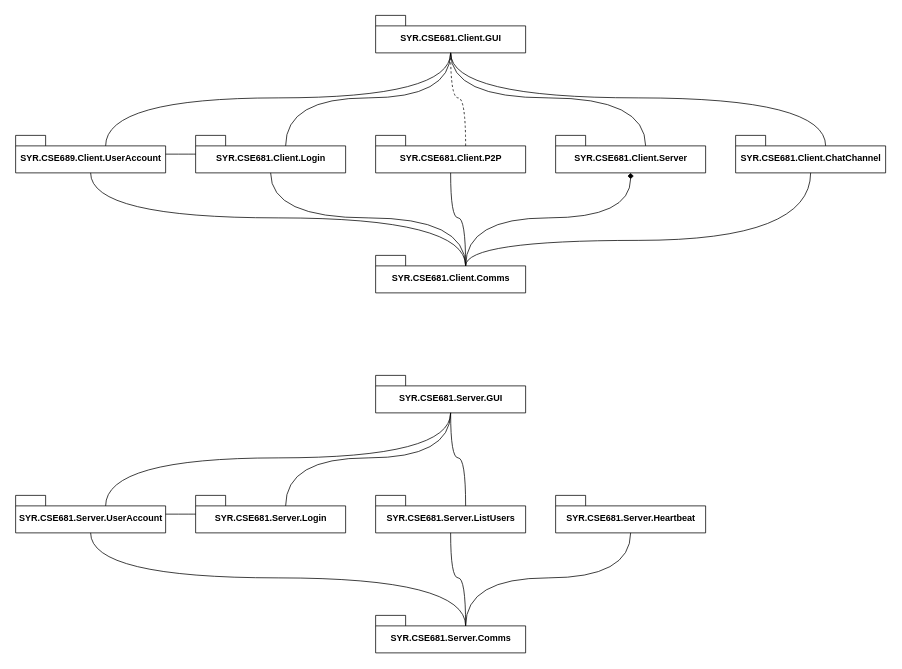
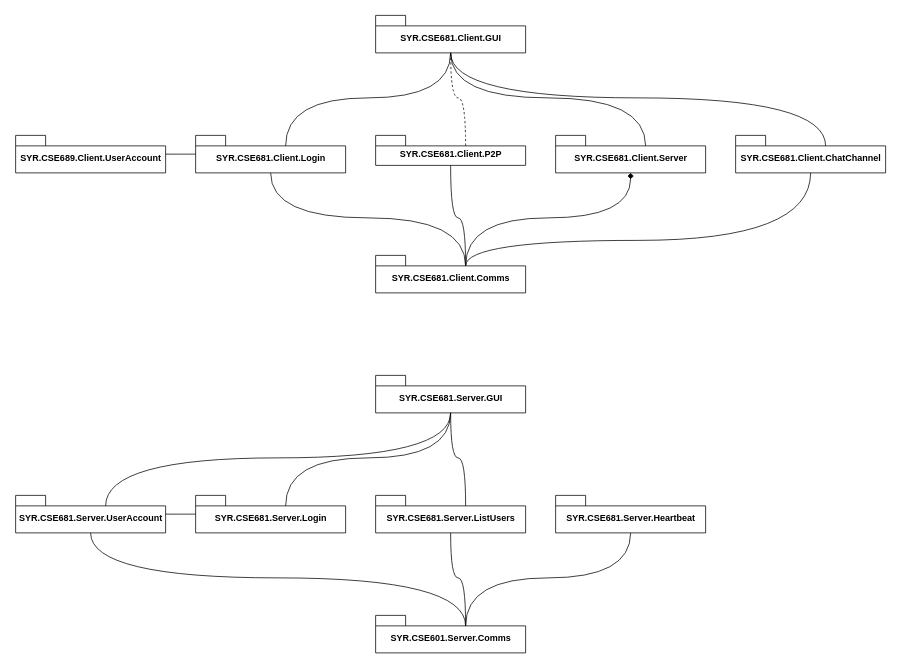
- <mxCell id="7" value="" style="endArrow=none;html=1;rounded=0;edgeStyle=orthogonalEdgeStyle;strokeWidth=1;curved=1;exitX=0;exitY=0;exitDx=120;exitDy=14;exitPerimeter=0;entryX=0.5;entryY=1;entryDx=0;entryDy=0;entryPerimeter=0;" edge="1" parent="1" source="3" target="2"><mxGeometry width="50" height="50" relative="1" as="geometry"><mxPoint x="380" y="180" as="sourcePoint" /><mxPoint x="510" y="90" as="targetPoint" /><Array as="points"><mxPoint x="140" y="130" /><mxPoint x="600" y="130" /></Array></mxGeometry></mxCell>
- <mxCell id="12" value="SYR.CSE681.Client.P2P" style="shape=folder;fontStyle=1;spacingTop=10;tabWidth=40;tabHeight=14;tabPosition=left;html=1;" vertex="1" parent="1"><mxGeometry x="500" y="180" width="200" height="50" as="geometry" /></mxCell>
+ <mxCell id="12" value="SYR.CSE681.Client.P2P" style="shape=folder;fontStyle=1;spacingTop=10;tabWidth=40;tabHeight=14;tabPosition=left;html=1;" vertex="1" parent="1"><mxGeometry x="500" y="180" width="200" height="40" as="geometry" /></mxCell>
- <mxCell id="15" value="" style="endArrow=none;html=1;rounded=0;edgeStyle=orthogonalEdgeStyle;strokeWidth=1;curved=1;exitX=0;exitY=0;exitDx=120;exitDy=14;exitPerimeter=0;entryX=0.5;entryY=1;entryDx=0;entryDy=0;entryPerimeter=0;" edge="1" parent="1" source="13" target="3"><mxGeometry width="50" height="50" relative="1" as="geometry"><mxPoint x="400" y="214" as="sourcePoint" /><mxPoint x="560.029" y="90" as="targetPoint" /><Array as="points"><mxPoint x="620" y="290" /><mxPoint x="120" y="290" /></Array></mxGeometry></mxCell>
- <mxCell id="28" value="SYR.CSE681.Server.Comms" style="shape=folder;fontStyle=1;spacingTop=10;tabWidth=40;tabHeight=14;tabPosition=left;html=1;" vertex="1" parent="1"><mxGeometry x="500" y="820" width="200" height="50" as="geometry" /></mxCell>
+ <mxCell id="28" value="SYR.CSE601.Server.Comms" style="shape=folder;fontStyle=1;spacingTop=10;tabWidth=40;tabHeight=14;tabPosition=left;html=1;" vertex="1" parent="1"><mxGeometry x="500" y="820" width="200" height="50" as="geometry" /></mxCell>
